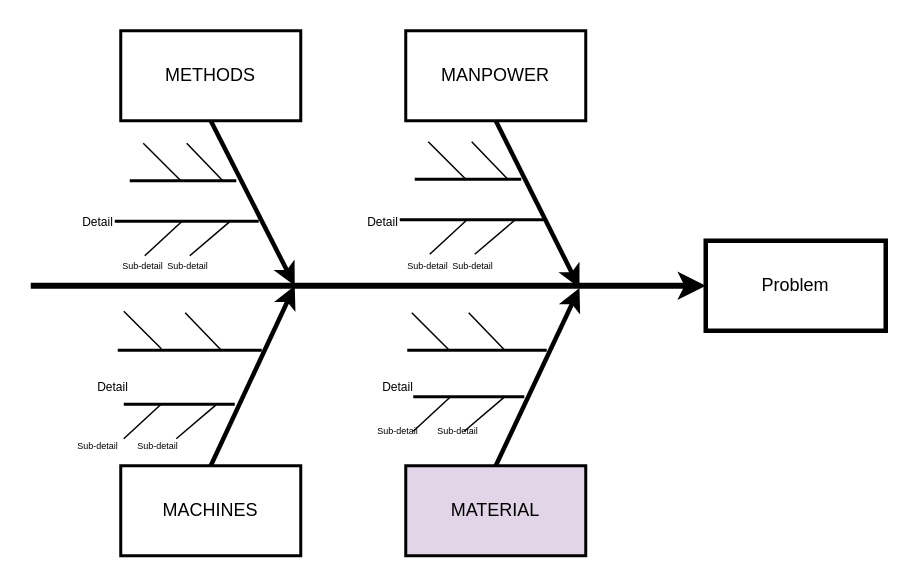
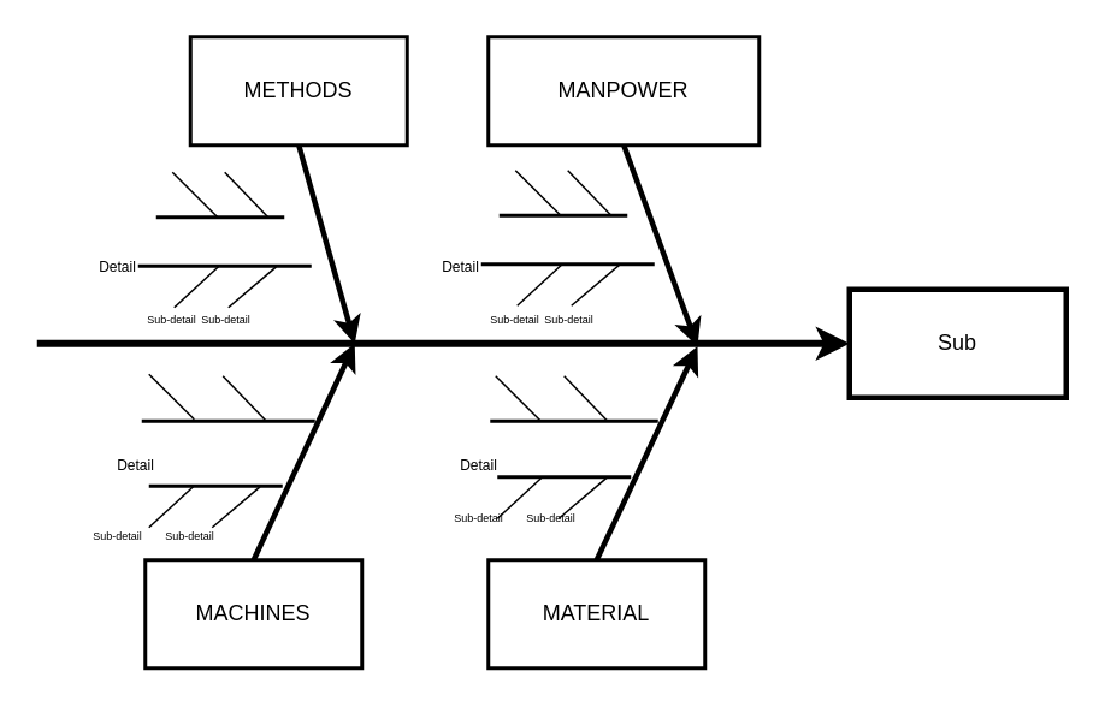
- <mxCell id="4" value="METHODS" style="whiteSpace=wrap;strokeWidth=2" parent="1" vertex="1"><mxGeometry x="80" y="20" width="120" height="60" as="geometry" /></mxCell>
+ <mxCell id="4" value="METHODS" style="whiteSpace=wrap;strokeWidth=2" parent="1" vertex="1"><mxGeometry x="105" y="20" width="120" height="60" as="geometry" /></mxCell>
- <mxCell id="14" value="MANPOWER" style="whiteSpace=wrap;strokeWidth=2" parent="1" vertex="1"><mxGeometry x="270" y="20" width="120" height="60" as="geometry" /></mxCell>
+ <mxCell id="14" value="MANPOWER" style="whiteSpace=wrap;strokeWidth=2" parent="1" vertex="1"><mxGeometry x="270" y="20" width="150" height="60" as="geometry" /></mxCell>
- <mxCell id="2" value="Problem" style="whiteSpace=wrap;strokeWidth=3" parent="1" vertex="1"><mxGeometry x="470" y="160" width="120" height="60" as="geometry" /></mxCell>
+ <mxCell id="2" value="Sub" style="whiteSpace=wrap;strokeWidth=3" parent="1" vertex="1"><mxGeometry x="470" y="160" width="120" height="60" as="geometry" /></mxCell>
- <mxCell id="15" value="MATERIAL" style="whiteSpace=wrap;strokeWidth=2;fillColor=#e1d5e7;" parent="1" vertex="1"><mxGeometry x="270" y="310" width="120" height="60" as="geometry" /></mxCell>
+ <mxCell id="15" value="MATERIAL" style="whiteSpace=wrap;strokeWidth=2" parent="1" vertex="1"><mxGeometry x="270" y="310" width="120" height="60" as="geometry" /></mxCell>
